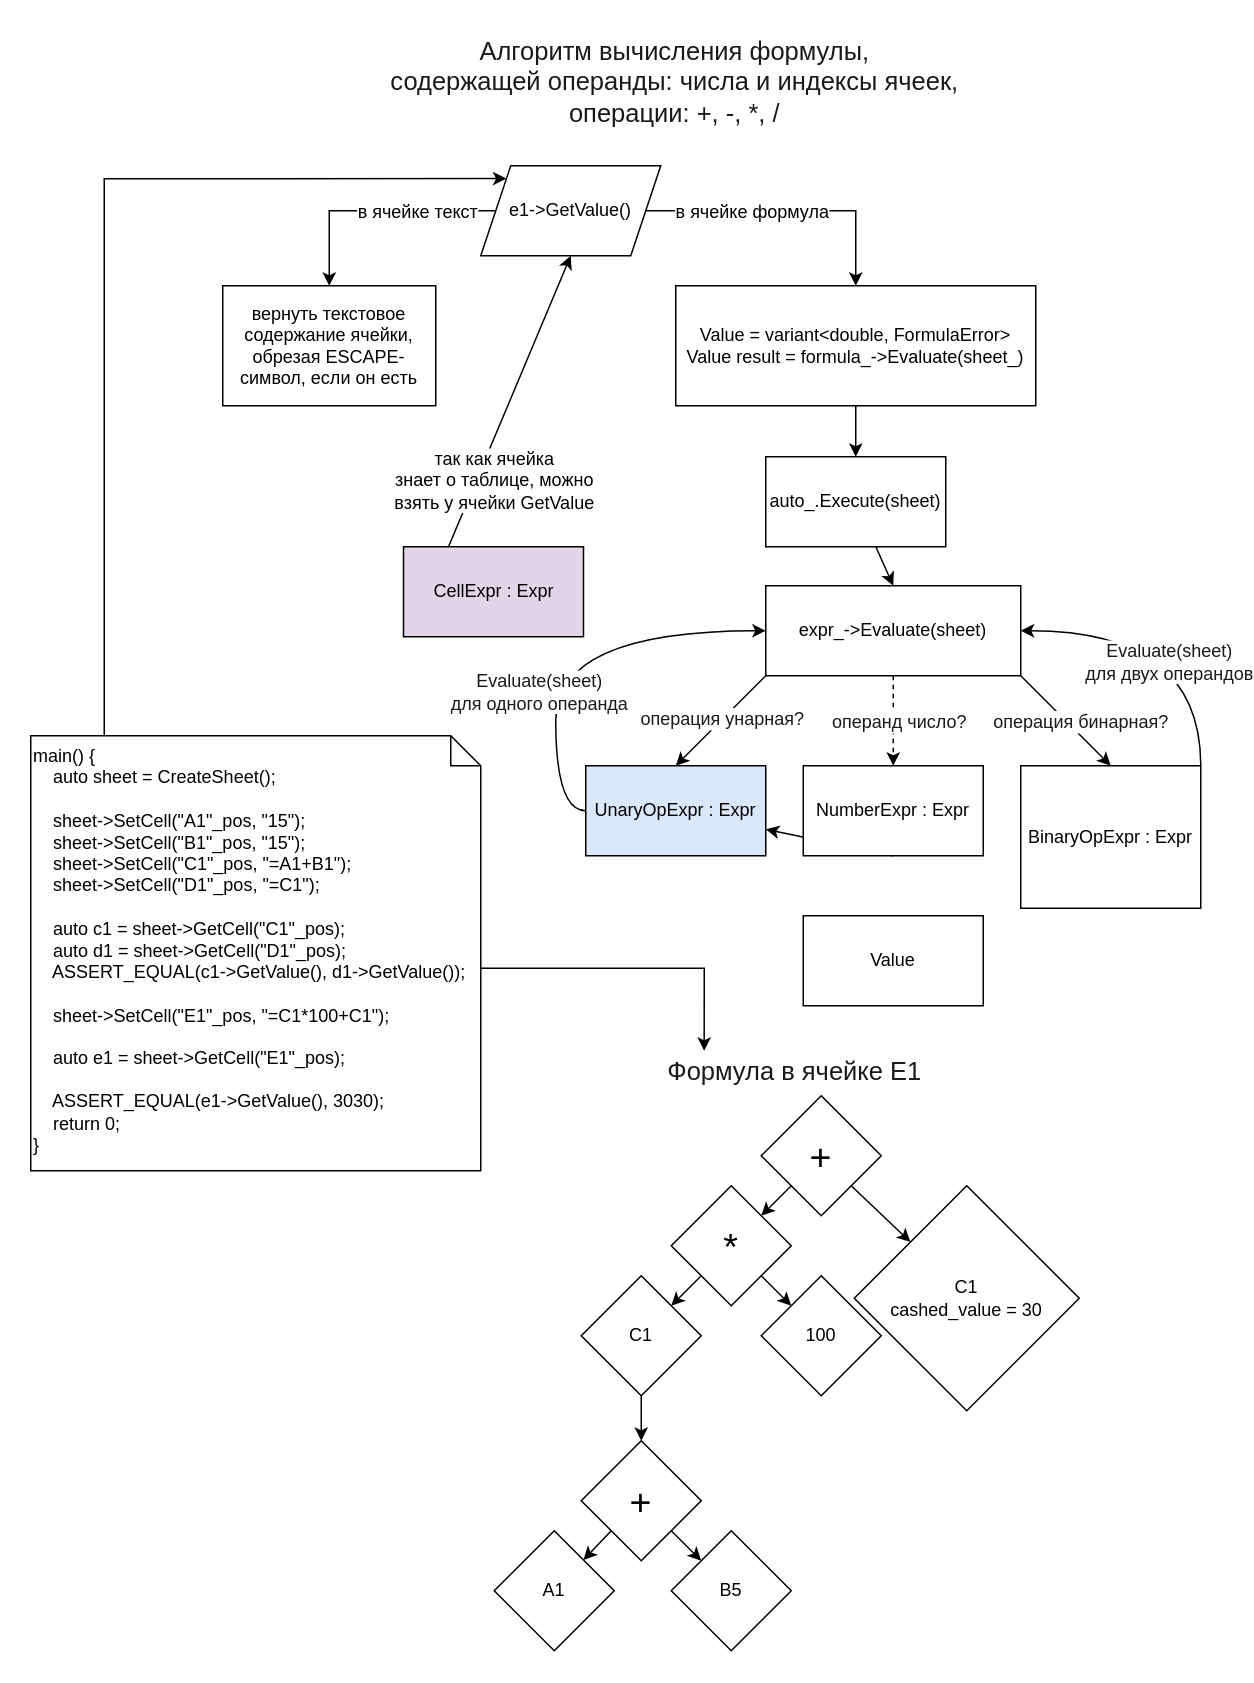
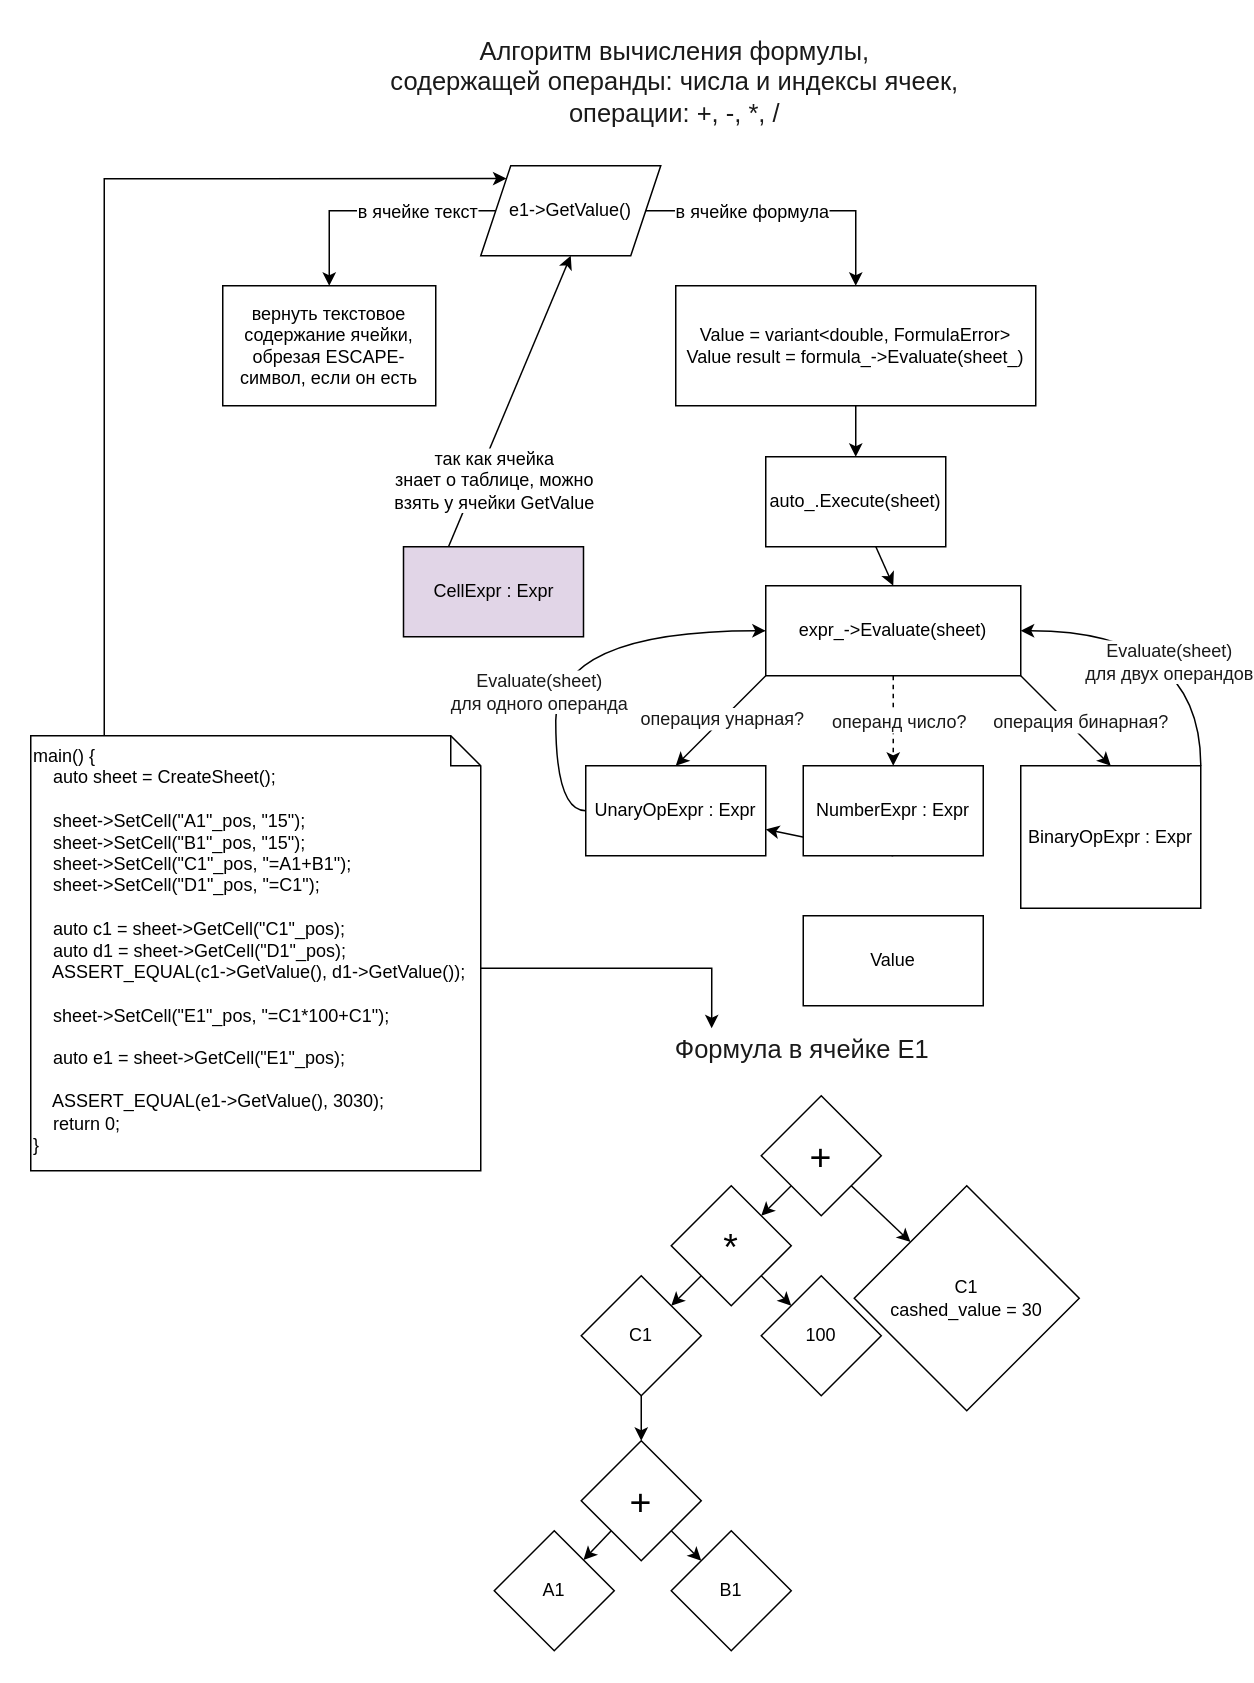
- <mxCell id="39" value="UnaryOpExpr : Expr" style="whiteSpace=wrap;html=1;fillColor=#dae8fc;" vertex="1" parent="1"><mxGeometry x="390" y="510" width="120" height="60" as="geometry" /></mxCell>
+ <mxCell id="39" value="UnaryOpExpr : Expr" style="whiteSpace=wrap;html=1;" vertex="1" parent="1"><mxGeometry x="390" y="510" width="120" height="60" as="geometry" /></mxCell>
- <mxCell id="47" value="Формула в ячейке Е1" style="text;html=1;align=center;verticalAlign=middle;resizable=0;points=[];autosize=1;strokeColor=none;fillColor=none;fontColor=#1A1A1A;fontSize=17;" vertex="1" parent="1"><mxGeometry x="434" y="700" width="190" height="30" as="geometry" /></mxCell>
+ <mxCell id="47" value="Формула в ячейке Е1" style="text;html=1;align=center;verticalAlign=middle;resizable=0;points=[];autosize=1;strokeColor=none;fillColor=none;fontColor=#1A1A1A;fontSize=17;" vertex="1" parent="1"><mxGeometry x="439" y="685" width="190" height="30" as="geometry" /></mxCell>
- <mxCell id="15" value="B5" style="rhombus;whiteSpace=wrap;html=1;" vertex="1" parent="1"><mxGeometry x="447" y="1020" width="80" height="80" as="geometry" /></mxCell>
+ <mxCell id="15" value="B1" style="rhombus;whiteSpace=wrap;html=1;" vertex="1" parent="1"><mxGeometry x="447" y="1020" width="80" height="80" as="geometry" /></mxCell>
